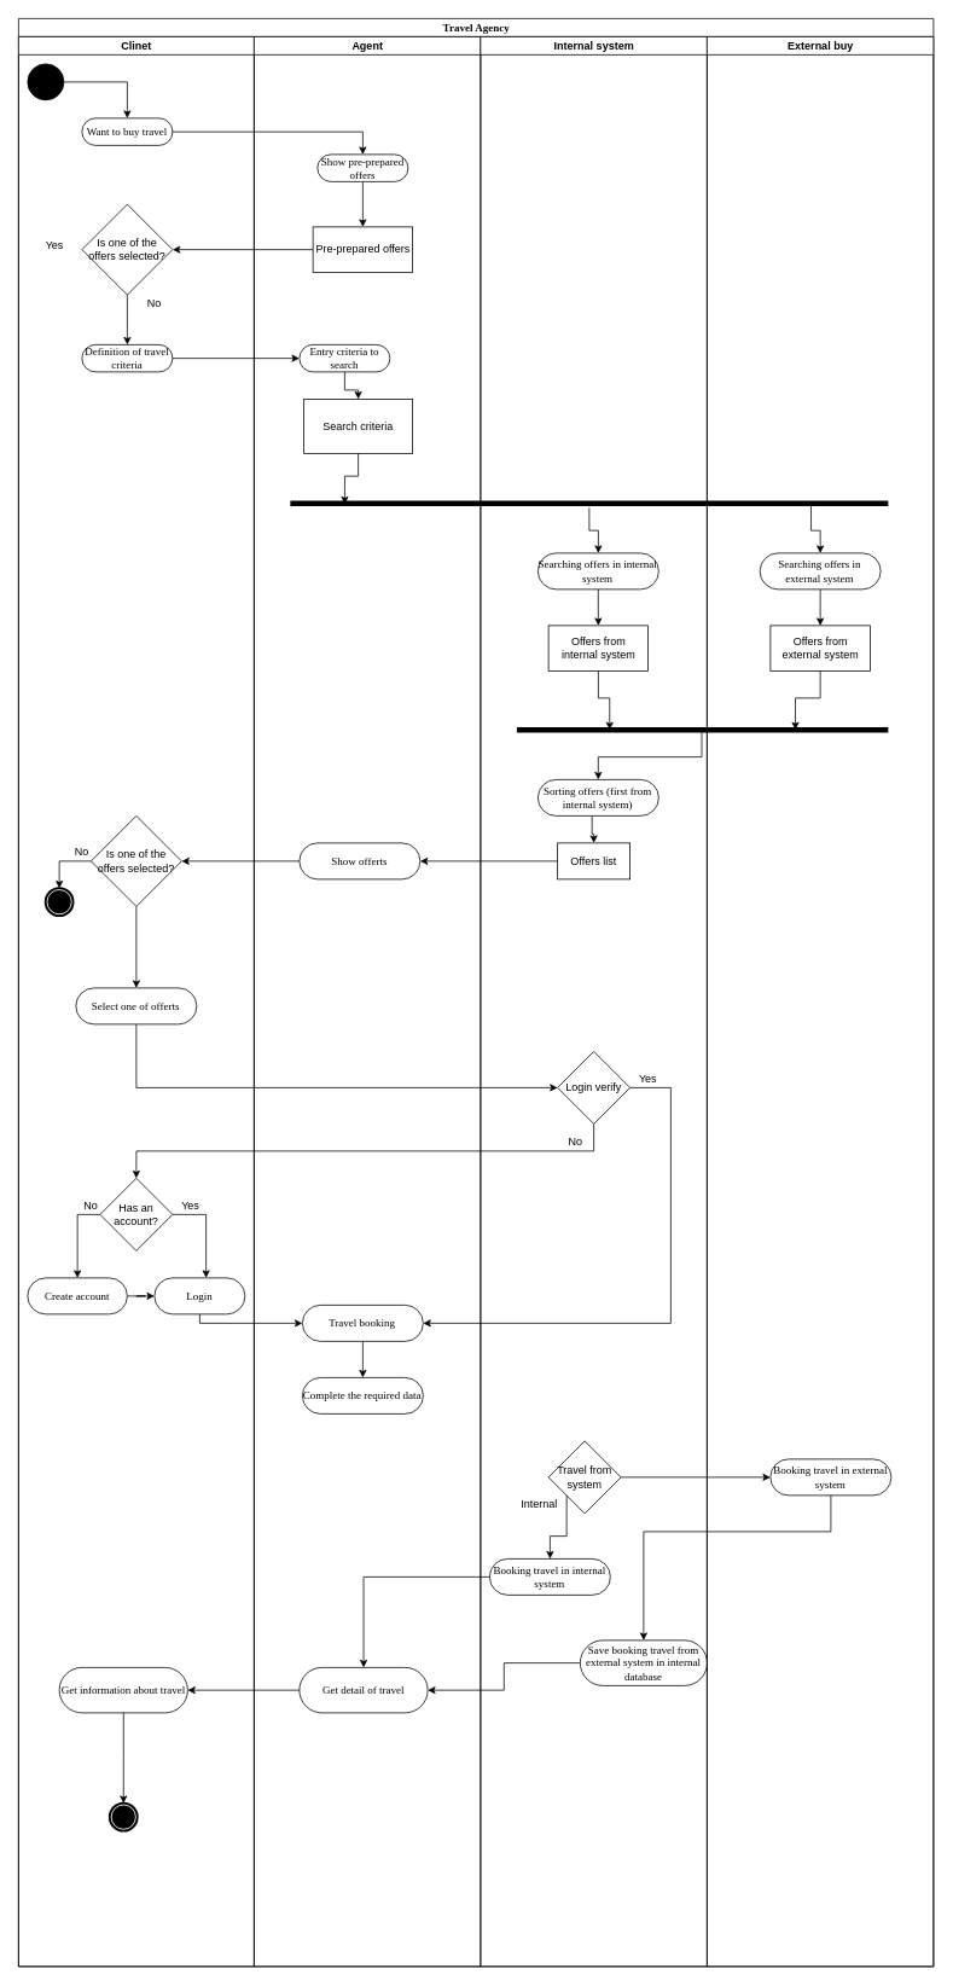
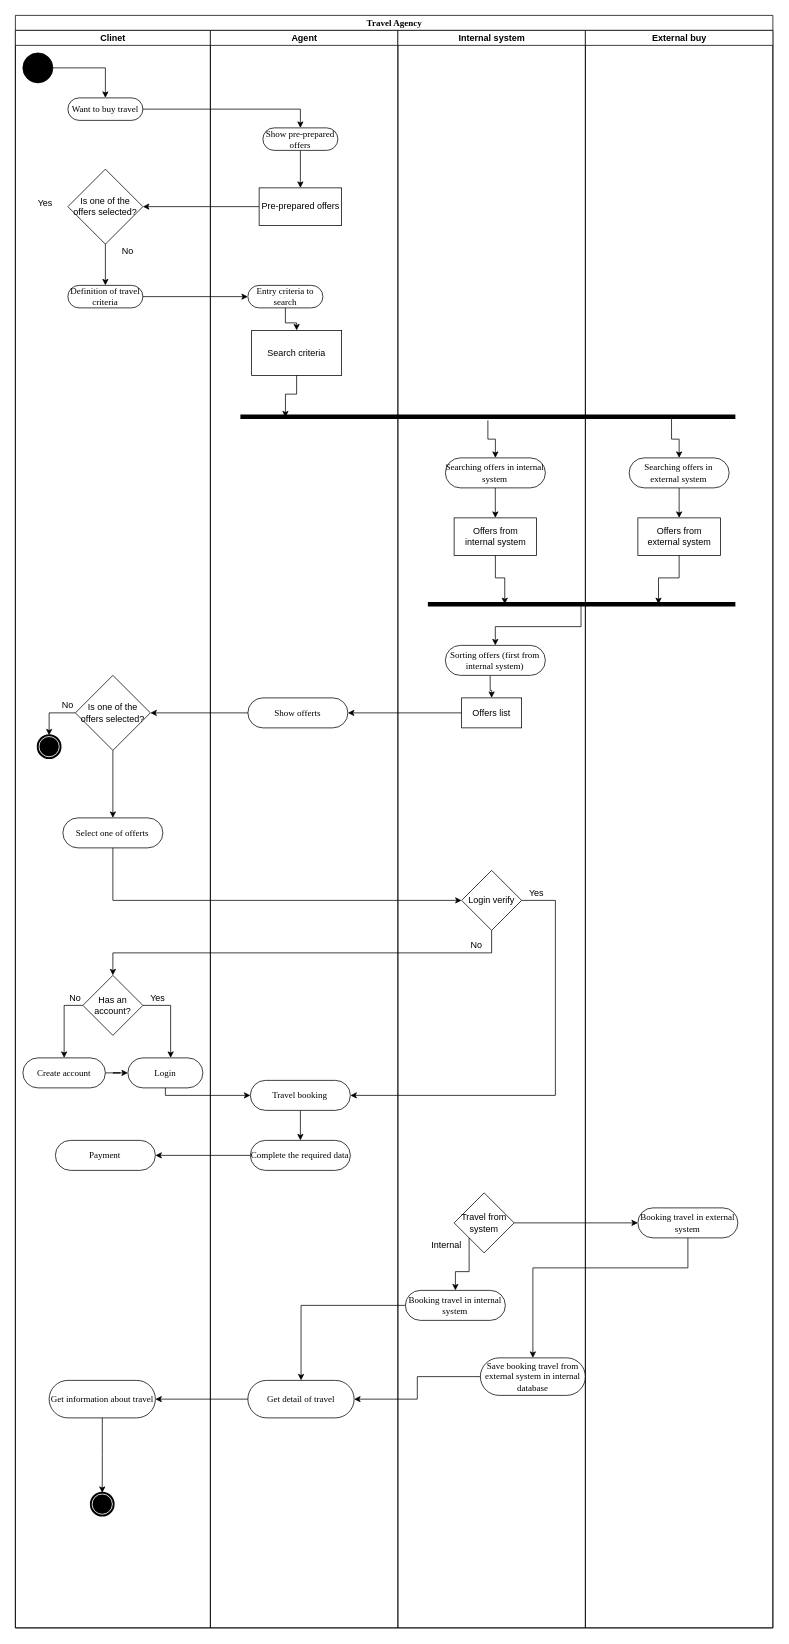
+ <mxCell id="16" value="Payment" style="rounded=1;whiteSpace=wrap;html=1;shadow=0;comic=0;labelBackgroundColor=none;strokeWidth=1;fontFamily=Verdana;fontSize=12;align=center;arcSize=50;" vertex="1" parent="3"><mxGeometry x="53.33" y="1480" width="133.33" height="40" as="geometry" /></mxCell>
+ <mxCell id="76" style="edgeStyle=orthogonalEdgeStyle;rounded=0;orthogonalLoop=1;jettySize=auto;html=1;strokeColor=#000000;" edge="1" parent="2" source="42" target="16"><mxGeometry relative="1" as="geometry" /></mxCell>
